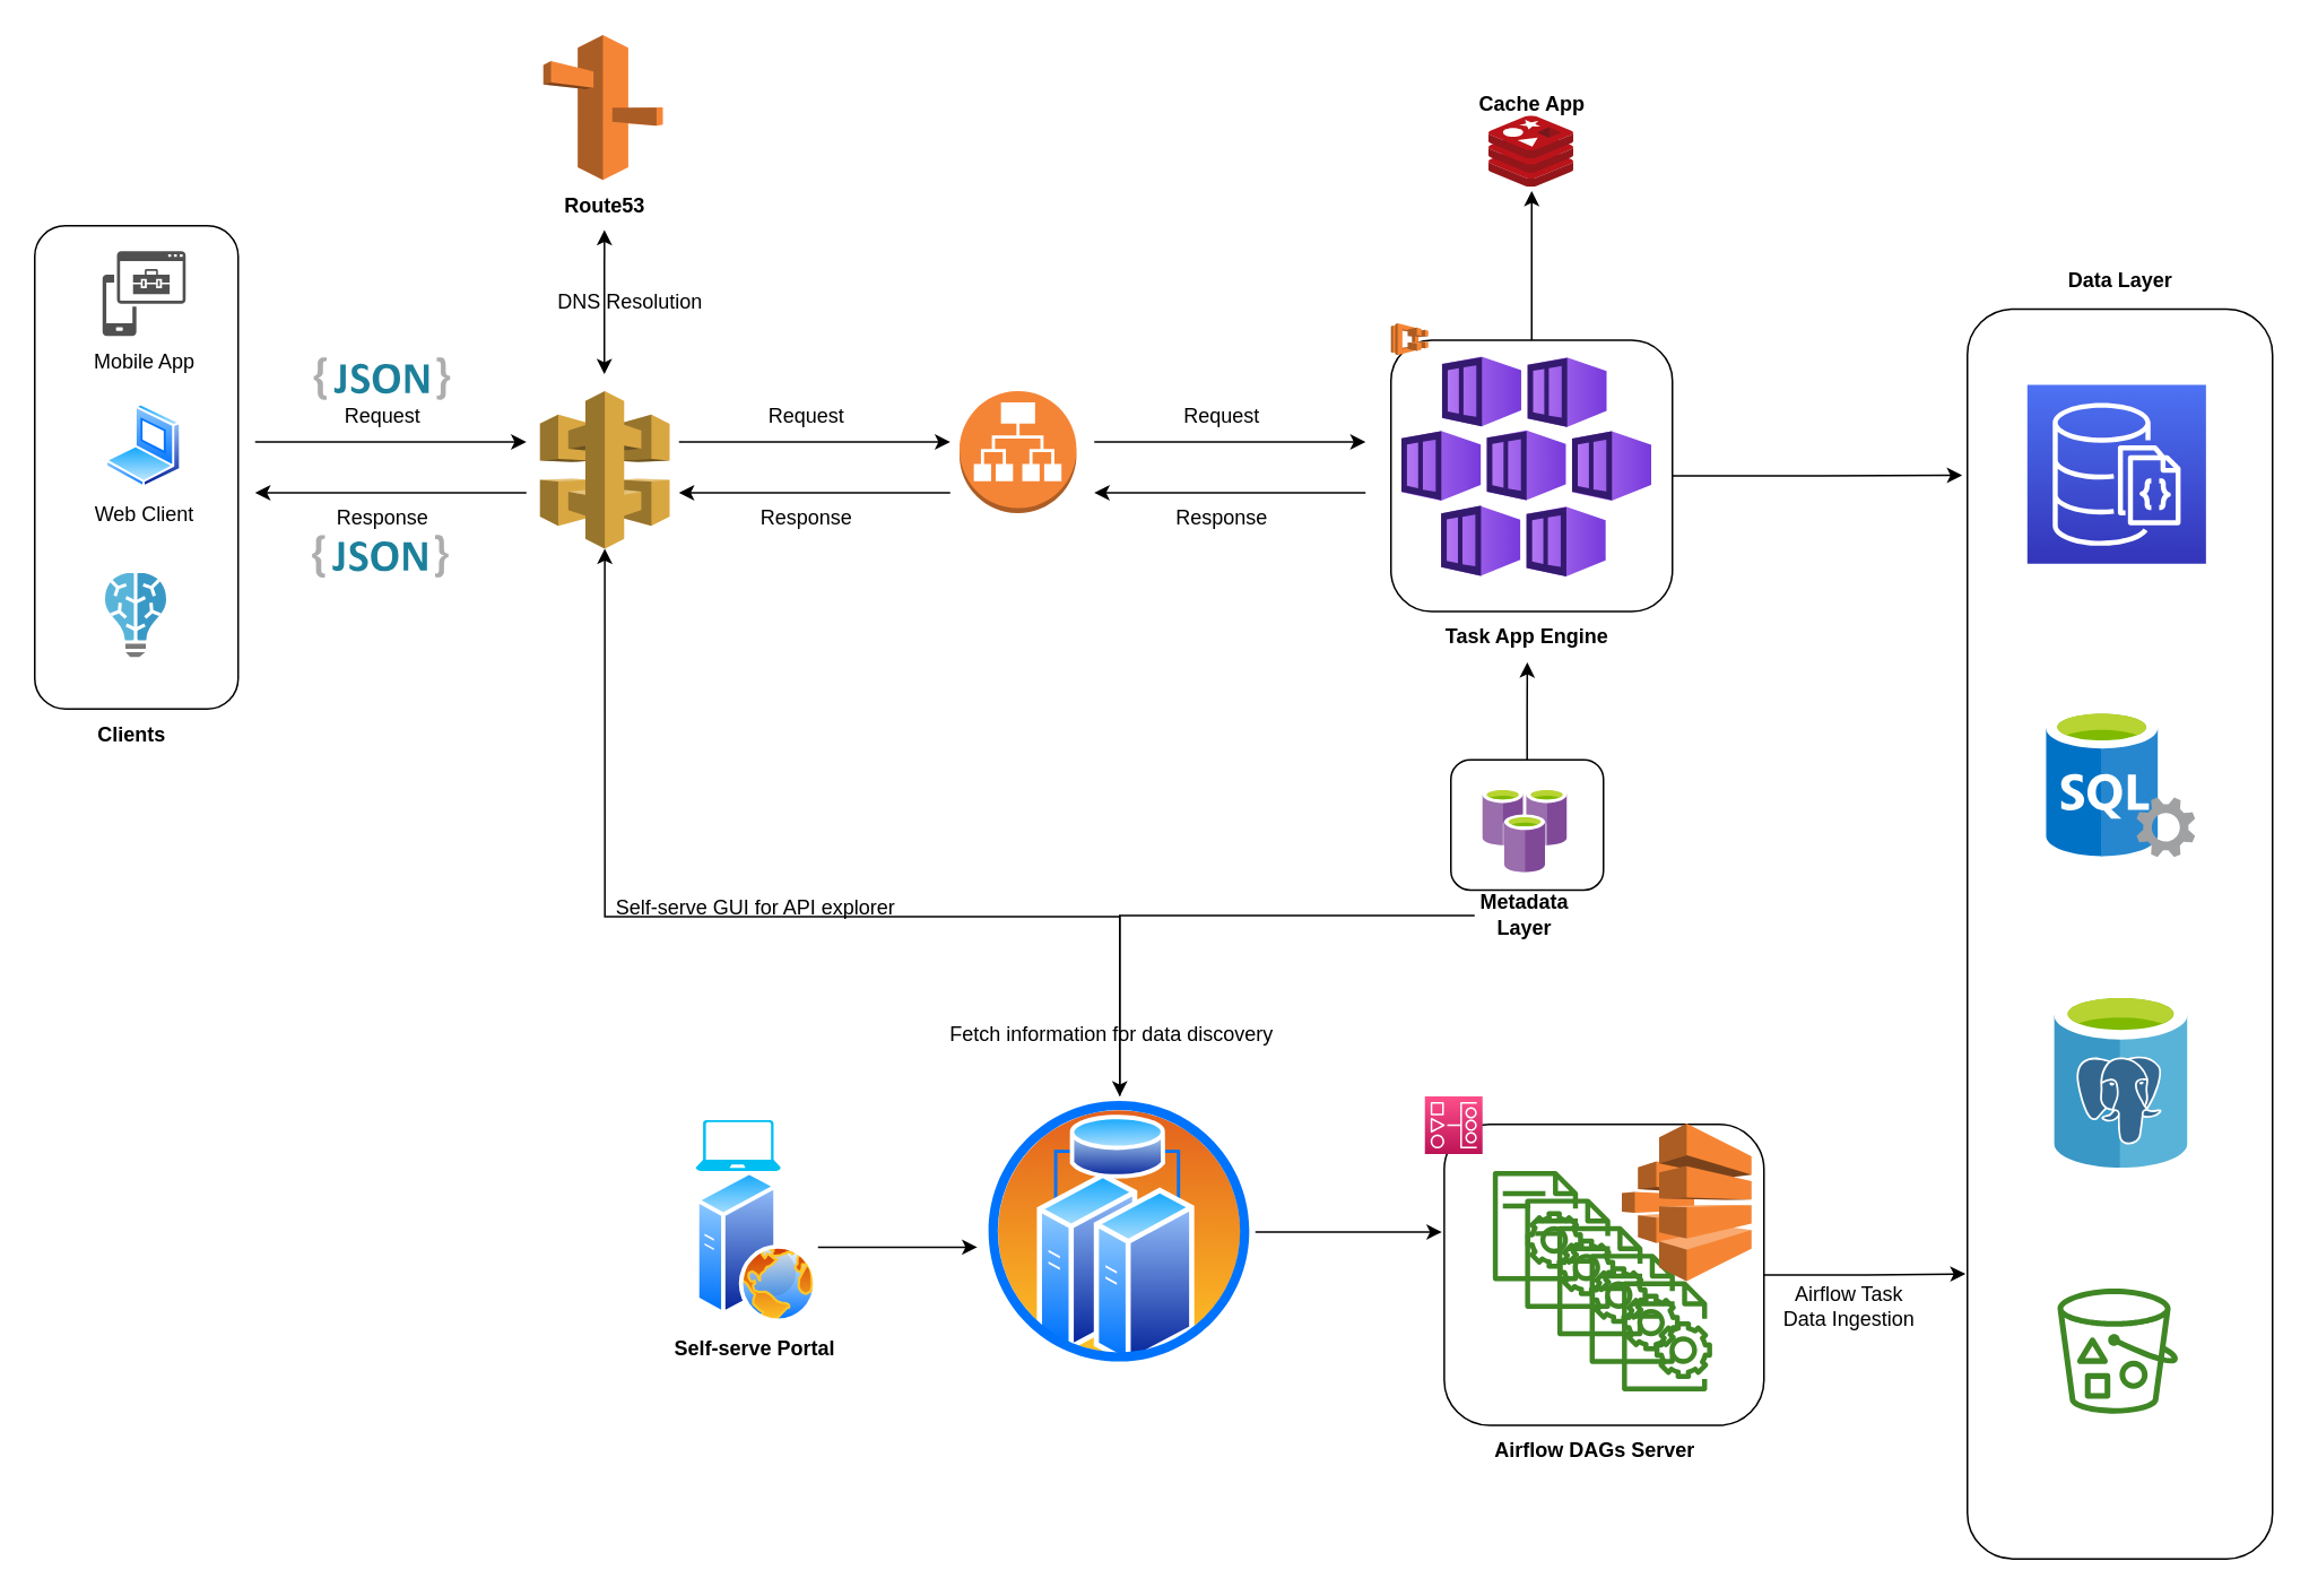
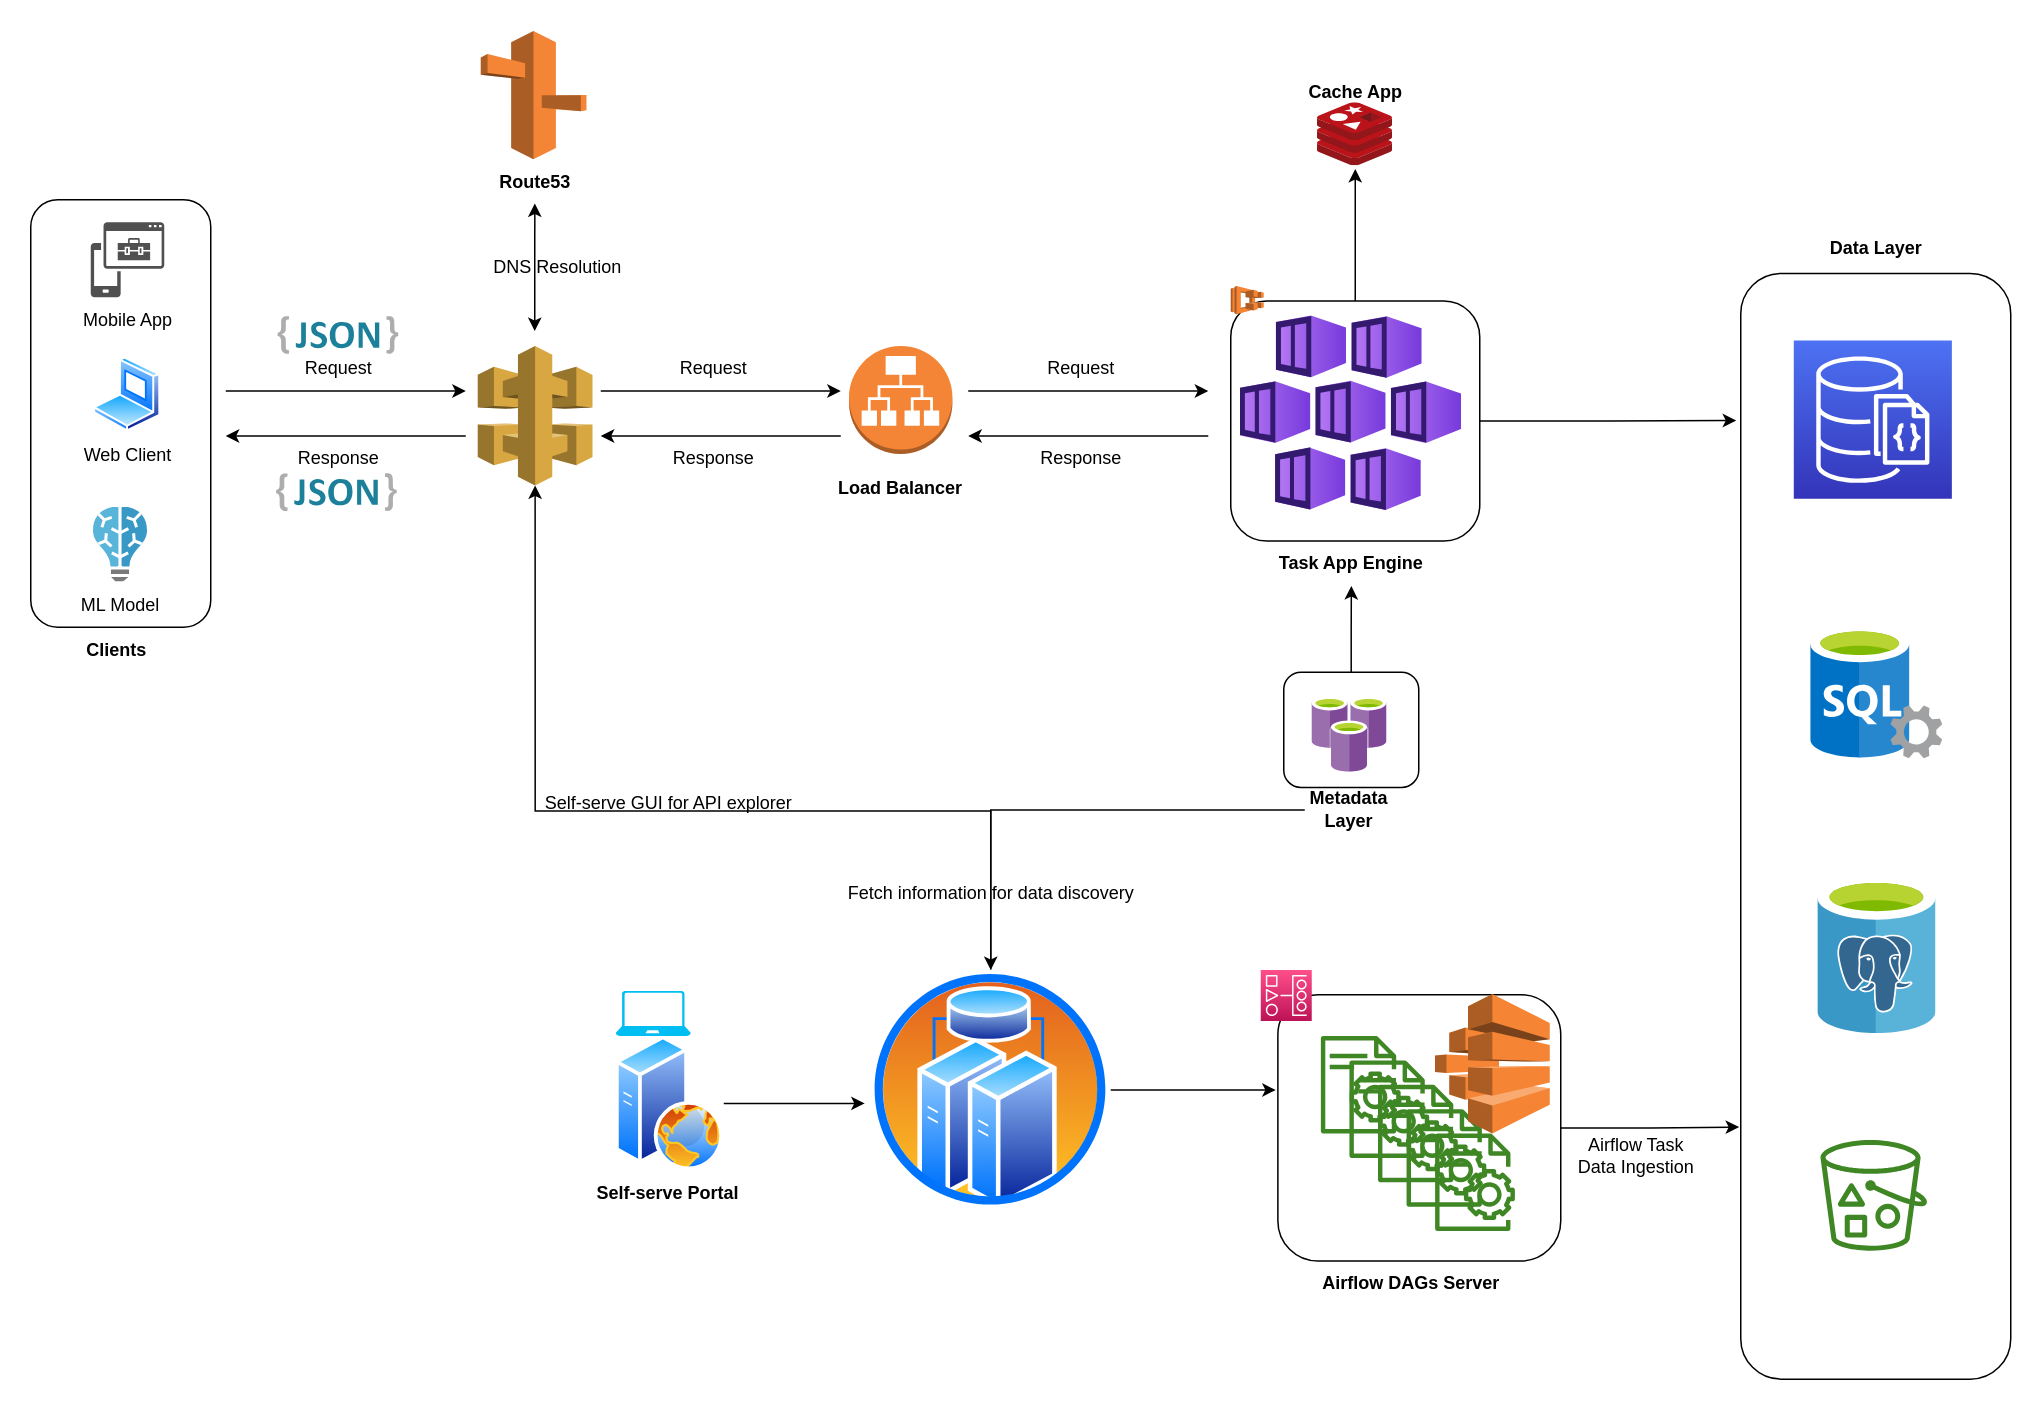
+ <mxCell id="21" value="&lt;b&gt;Load Balancer&lt;/b&gt;" style="text;html=1;strokeColor=none;fillColor=none;align=center;verticalAlign=middle;whiteSpace=wrap;rounded=0;" vertex="1" parent="19"><mxGeometry y="80" width="100" height="30" as="geometry" /></mxCell>
+ <mxCell id="29" value="ML Model" style="text;html=1;strokeColor=none;fillColor=none;align=center;verticalAlign=middle;whiteSpace=wrap;rounded=0;" vertex="1" parent="22"><mxGeometry x="30" y="255" width="60" height="30" as="geometry" /></mxCell>
- <mxCell id="73" value="Fetch information for data discovery" style="text;html=1;align=center;verticalAlign=middle;resizable=0;points=[];autosize=1;strokeColor=none;fillColor=none;" vertex="1" parent="1"><mxGeometry x="550" y="595" width="210" height="30" as="geometry" /></mxCell>
+ <mxCell id="73" value="Fetch information for data discovery" style="text;html=1;align=center;verticalAlign=middle;resizable=0;points=[];autosize=1;strokeColor=none;fillColor=none;" vertex="1" parent="1"><mxGeometry x="555" y="580" width="210" height="30" as="geometry" /></mxCell>
